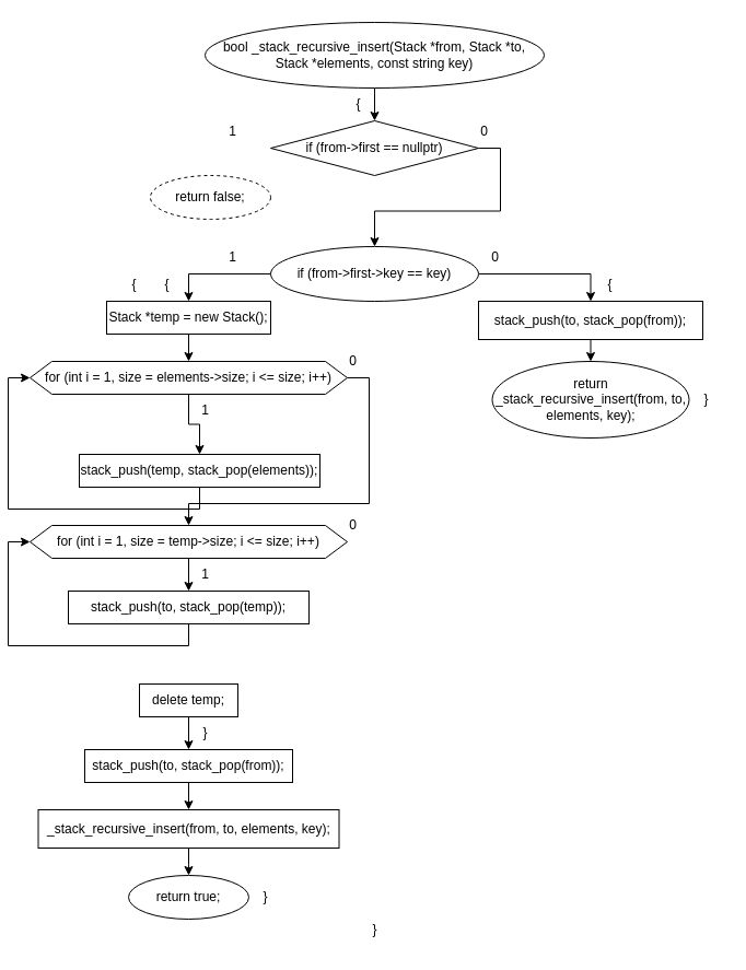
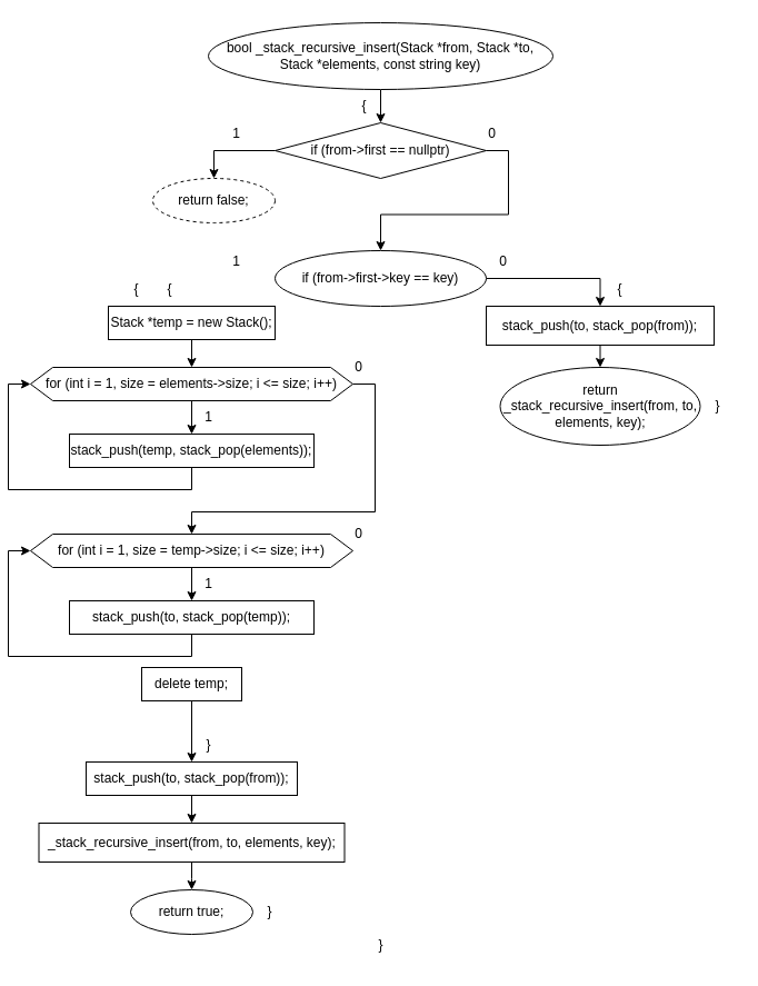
+ <mxCell id="4" style="edgeStyle=orthogonalEdgeStyle;rounded=0;orthogonalLoop=1;jettySize=auto;html=1;exitX=0;exitY=0.5;exitDx=0;exitDy=0;entryX=0.5;entryY=0;entryDx=0;entryDy=0;" parent="1" source="6" target="8" edge="1"><mxGeometry relative="1" as="geometry" /></mxCell>
- <mxCell id="10" style="edgeStyle=orthogonalEdgeStyle;rounded=0;orthogonalLoop=1;jettySize=auto;html=1;exitX=0;exitY=0.5;exitDx=0;exitDy=0;entryX=0.5;entryY=0;entryDx=0;entryDy=0;" edge="1" parent="1" source="12" target="24"><mxGeometry relative="1" as="geometry" /></mxCell>
- <mxCell id="29" value="stack_push(temp, stack_pop(elements));" style="whiteSpace=wrap;html=1;" vertex="1" parent="1"><mxGeometry x="65" y="415" width="220" height="30" as="geometry" /></mxCell>
+ <mxCell id="29" value="stack_push(temp, stack_pop(elements));" style="whiteSpace=wrap;html=1;" vertex="1" parent="1"><mxGeometry x="55" y="390" width="220" height="30" as="geometry" /></mxCell>
- <mxCell id="38" value="delete temp;" style="whiteSpace=wrap;html=1;" vertex="1" parent="1"><mxGeometry x="120" y="625" width="90" height="30" as="geometry" /></mxCell>
+ <mxCell id="38" value="delete temp;" style="whiteSpace=wrap;html=1;" vertex="1" parent="1"><mxGeometry x="120" y="600" width="90" height="30" as="geometry" /></mxCell>
